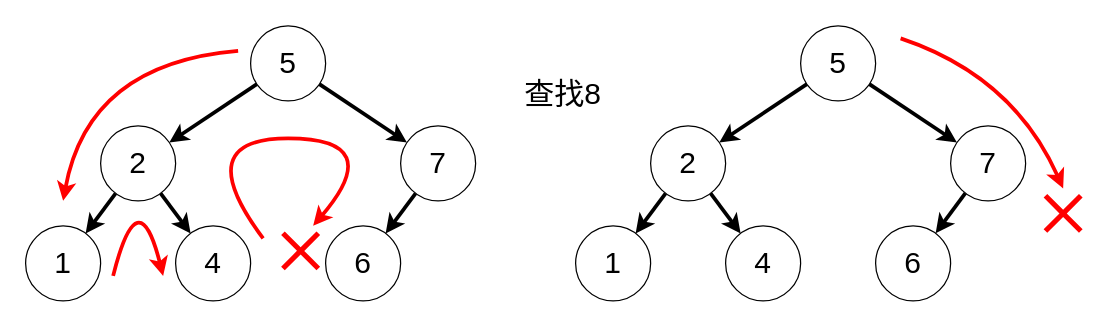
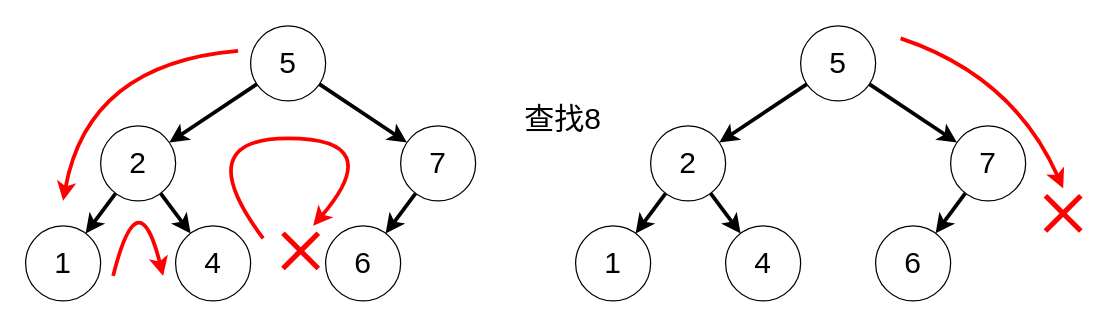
- <mxCell id="24" value="&lt;font style=&quot;font-size: 24px;&quot;&gt;查找8&lt;/font&gt;" style="text;html=1;strokeColor=none;fillColor=none;align=center;verticalAlign=middle;whiteSpace=wrap;rounded=0;" parent="1" vertex="1"><mxGeometry x="400" y="60" width="100" height="30" as="geometry" /></mxCell>
+ <mxCell id="24" value="&lt;font style=&quot;font-size: 24px;&quot;&gt;查找8&lt;/font&gt;" style="text;html=1;strokeColor=none;fillColor=none;align=center;verticalAlign=middle;whiteSpace=wrap;rounded=0;" parent="1" vertex="1"><mxGeometry x="400" y="80" width="100" height="30" as="geometry" /></mxCell>
